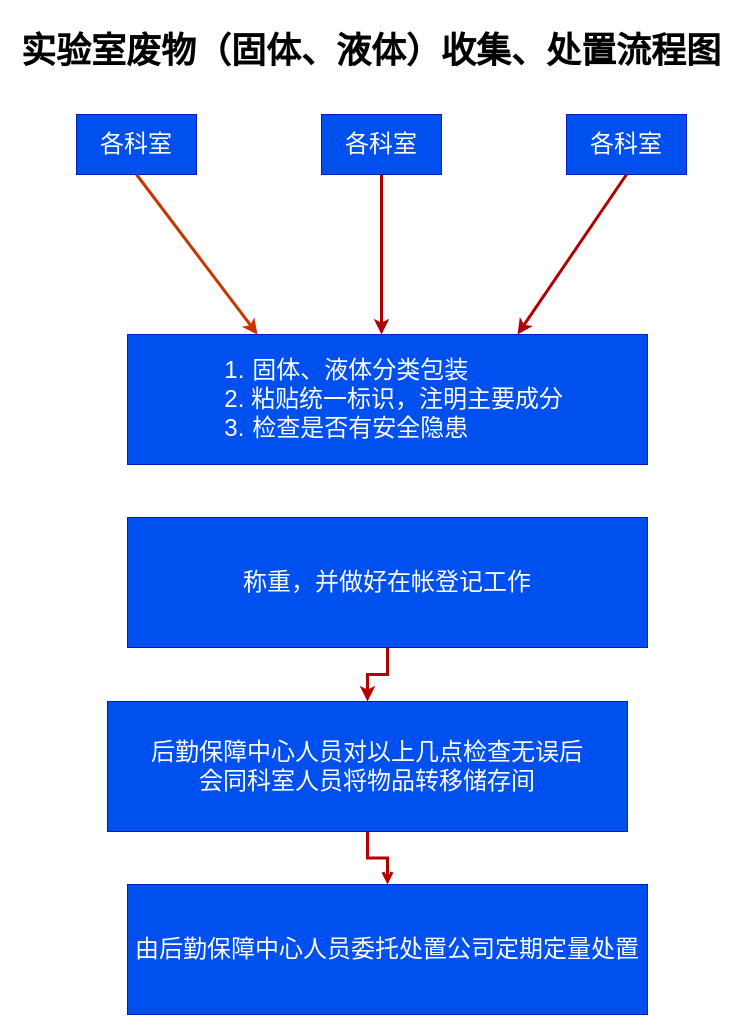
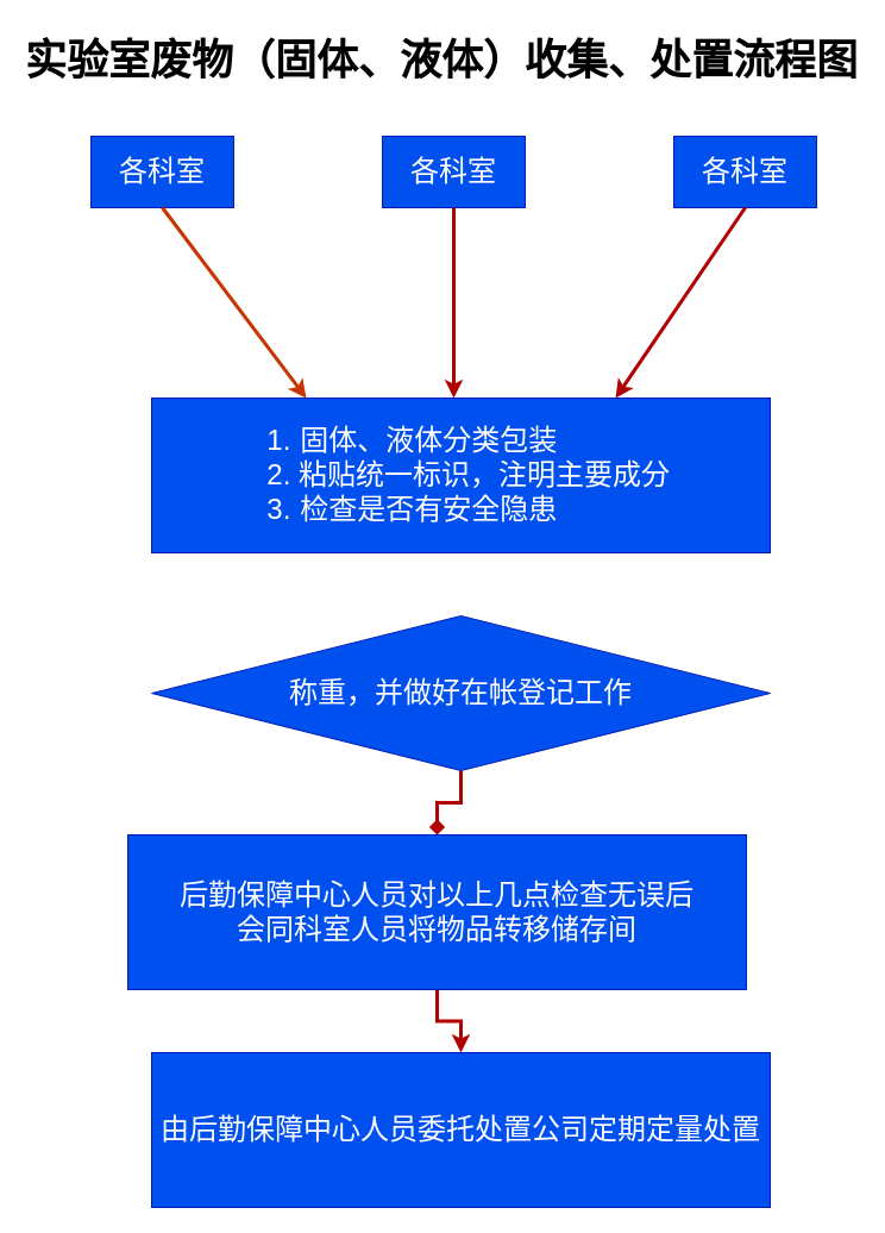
- <mxCell id="7" value="称重，并做好在帐登记工作" style="rounded=0;whiteSpace=wrap;html=1;fillColor=#0050ef;strokeColor=#001DBC;fontColor=#ffffff;fontSize=24;" parent="1" vertex="1"><mxGeometry x="127" y="517" width="520" height="130" as="geometry" /></mxCell>
+ <mxCell id="7" value="称重，并做好在帐登记工作" style="rhombus;whiteSpace=wrap;html=1;fillColor=#0050ef;strokeColor=#001DBC;fontColor=#ffffff;fontSize=24;" parent="1" vertex="1"><mxGeometry x="127" y="517" width="520" height="130" as="geometry" /></mxCell>
- <mxCell id="6" value="" style="edgeStyle=orthogonalEdgeStyle;rounded=0;orthogonalLoop=1;jettySize=auto;html=1;fontSize=24;fontColor=#FFFFFF;strokeWidth=3;fillColor=#e51400;strokeColor=#B20000;" parent="1" source="7" target="9" edge="1"><mxGeometry relative="1" as="geometry" /></mxCell>
+ <mxCell id="6" value="" style="edgeStyle=orthogonalEdgeStyle;rounded=0;orthogonalLoop=1;jettySize=auto;html=1;fontSize=24;fontColor=#FFFFFF;strokeWidth=3;fillColor=#e51400;strokeColor=#B20000;endArrow=diamond;" parent="1" source="7" target="9" edge="1"><mxGeometry relative="1" as="geometry" /></mxCell>
- <mxCell id="8" value="" style="edgeStyle=orthogonalEdgeStyle;rounded=0;orthogonalLoop=1;jettySize=auto;html=1;fontSize=24;fontColor=#FFFFFF;strokeWidth=3;fillColor=#e51400;strokeColor=#B20000;endArrow=open;" parent="1" source="9" target="10" edge="1"><mxGeometry relative="1" as="geometry" /></mxCell>
+ <mxCell id="8" value="" style="edgeStyle=orthogonalEdgeStyle;rounded=0;orthogonalLoop=1;jettySize=auto;html=1;fontSize=24;fontColor=#FFFFFF;strokeWidth=3;fillColor=#e51400;strokeColor=#B20000;" parent="1" source="9" target="10" edge="1"><mxGeometry relative="1" as="geometry" /></mxCell>
